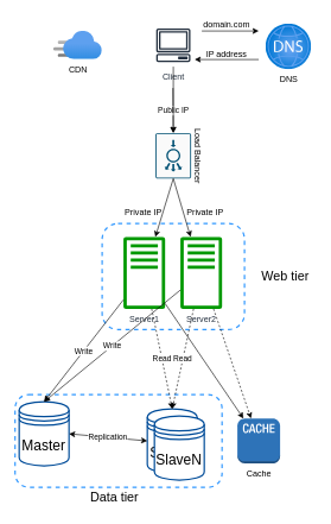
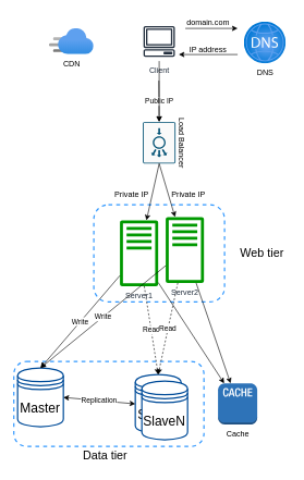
- <mxCell id="12" value="Server1" style="sketch=0;outlineConnect=0;fontColor=#232F3E;gradientColor=none;fillColor=#009900;strokeColor=none;dashed=0;verticalLabelPosition=bottom;verticalAlign=top;align=center;html=1;fontSize=12;fontStyle=0;aspect=fixed;pointerEvents=1;shape=mxgraph.aws4.traditional_server;strokeWidth=1;" parent="1" vertex="1"><mxGeometry x="173" y="331.67" width="58.46" height="101.33" as="geometry" /></mxCell>
+ <mxCell id="12" value="Server1" style="sketch=0;outlineConnect=0;fontColor=#232F3E;gradientColor=none;fillColor=#009900;strokeColor=none;dashed=0;verticalLabelPosition=bottom;verticalAlign=top;align=center;html=1;fontSize=12;fontStyle=0;aspect=fixed;pointerEvents=1;shape=mxgraph.aws4.traditional_server;strokeWidth=1;" parent="1" vertex="1"><mxGeometry x="183" y="336.67" width="58.46" height="101.33" as="geometry" /></mxCell>
- <mxCell id="32" value="" style="endArrow=classic;html=1;rounded=0;dashed=1;" edge="1" parent="1" source="13" target="30"><mxGeometry width="50" height="50" relative="1" as="geometry"><mxPoint x="183" y="425" as="sourcePoint" /><mxPoint x="121" y="493" as="targetPoint" /></mxGeometry></mxCell>
+ <mxCell id="32" value="" style="endArrow=classic;html=1;rounded=0;" edge="1" parent="1" source="13" target="30"><mxGeometry width="50" height="50" relative="1" as="geometry"><mxPoint x="183" y="425" as="sourcePoint" /><mxPoint x="121" y="493" as="targetPoint" /></mxGeometry></mxCell>
